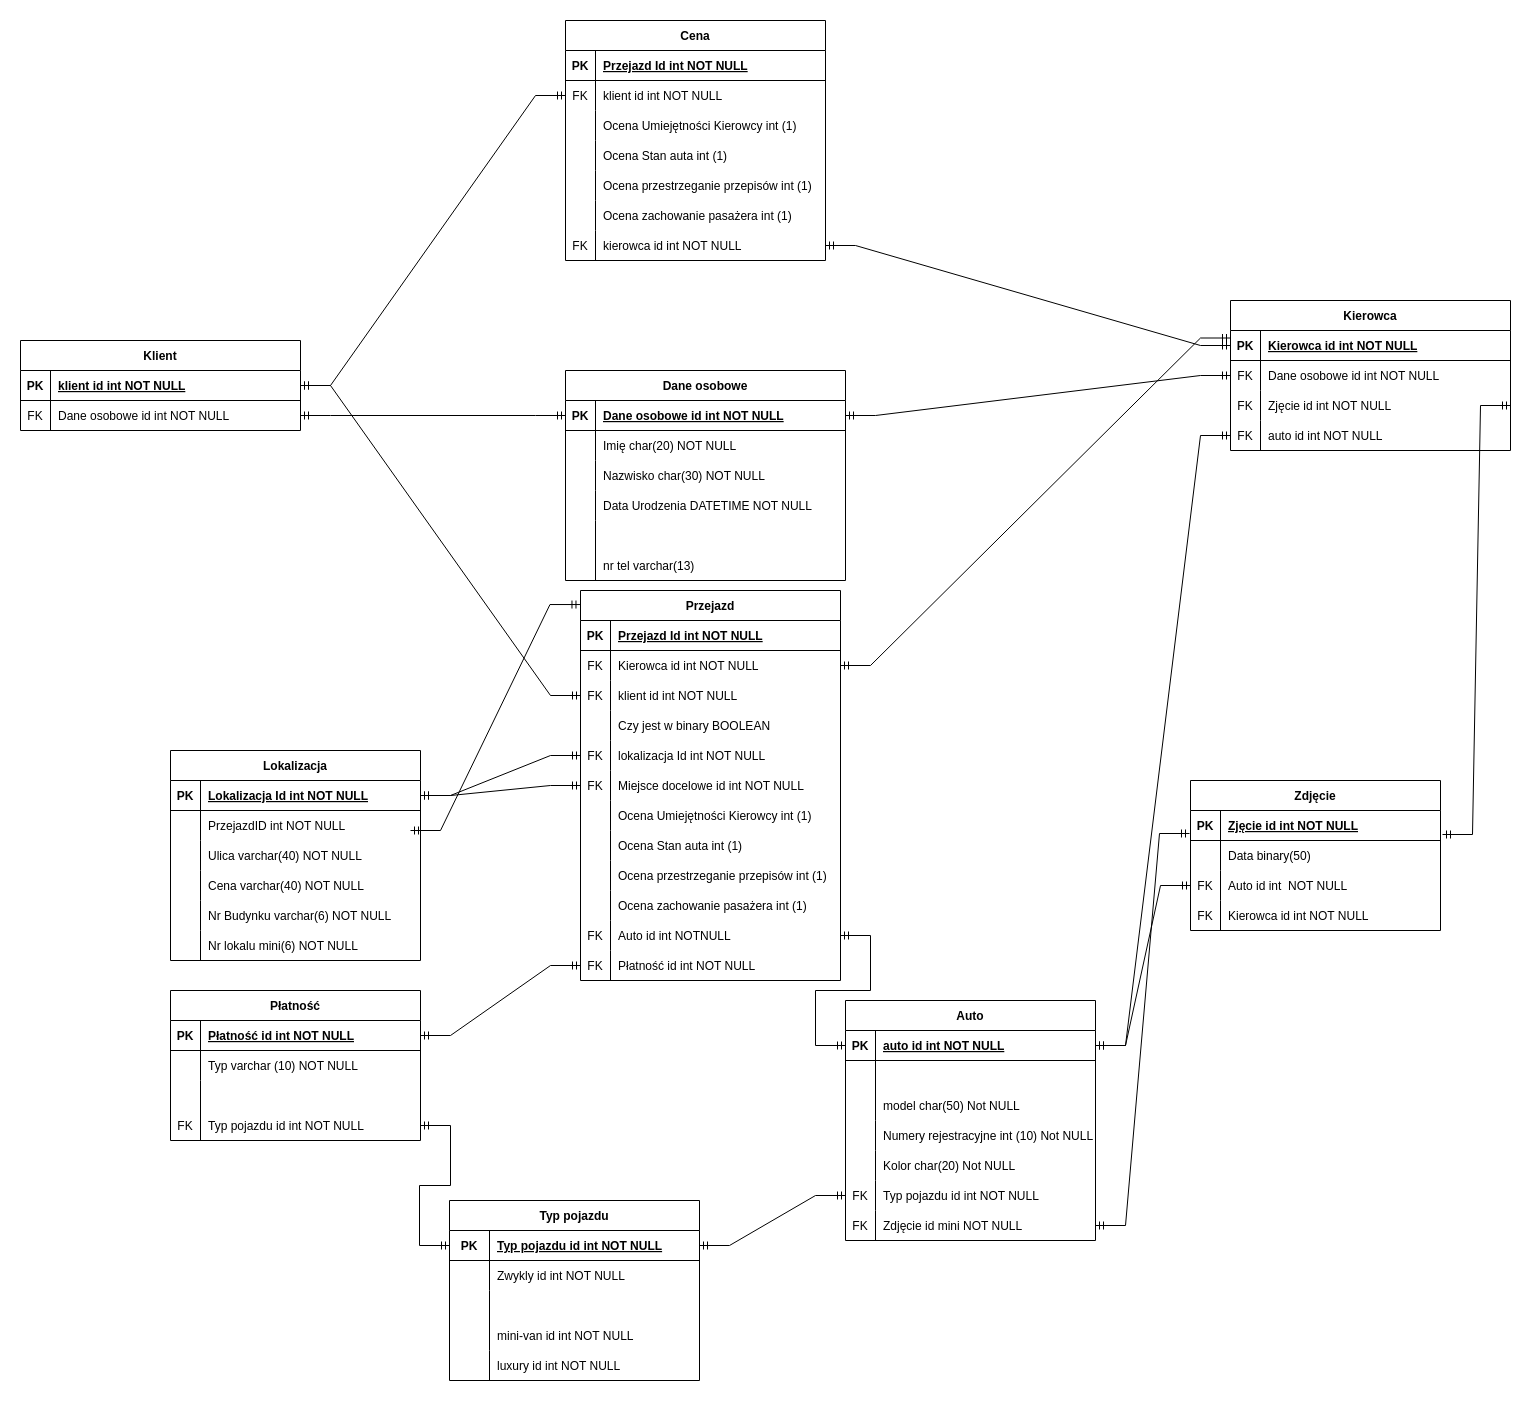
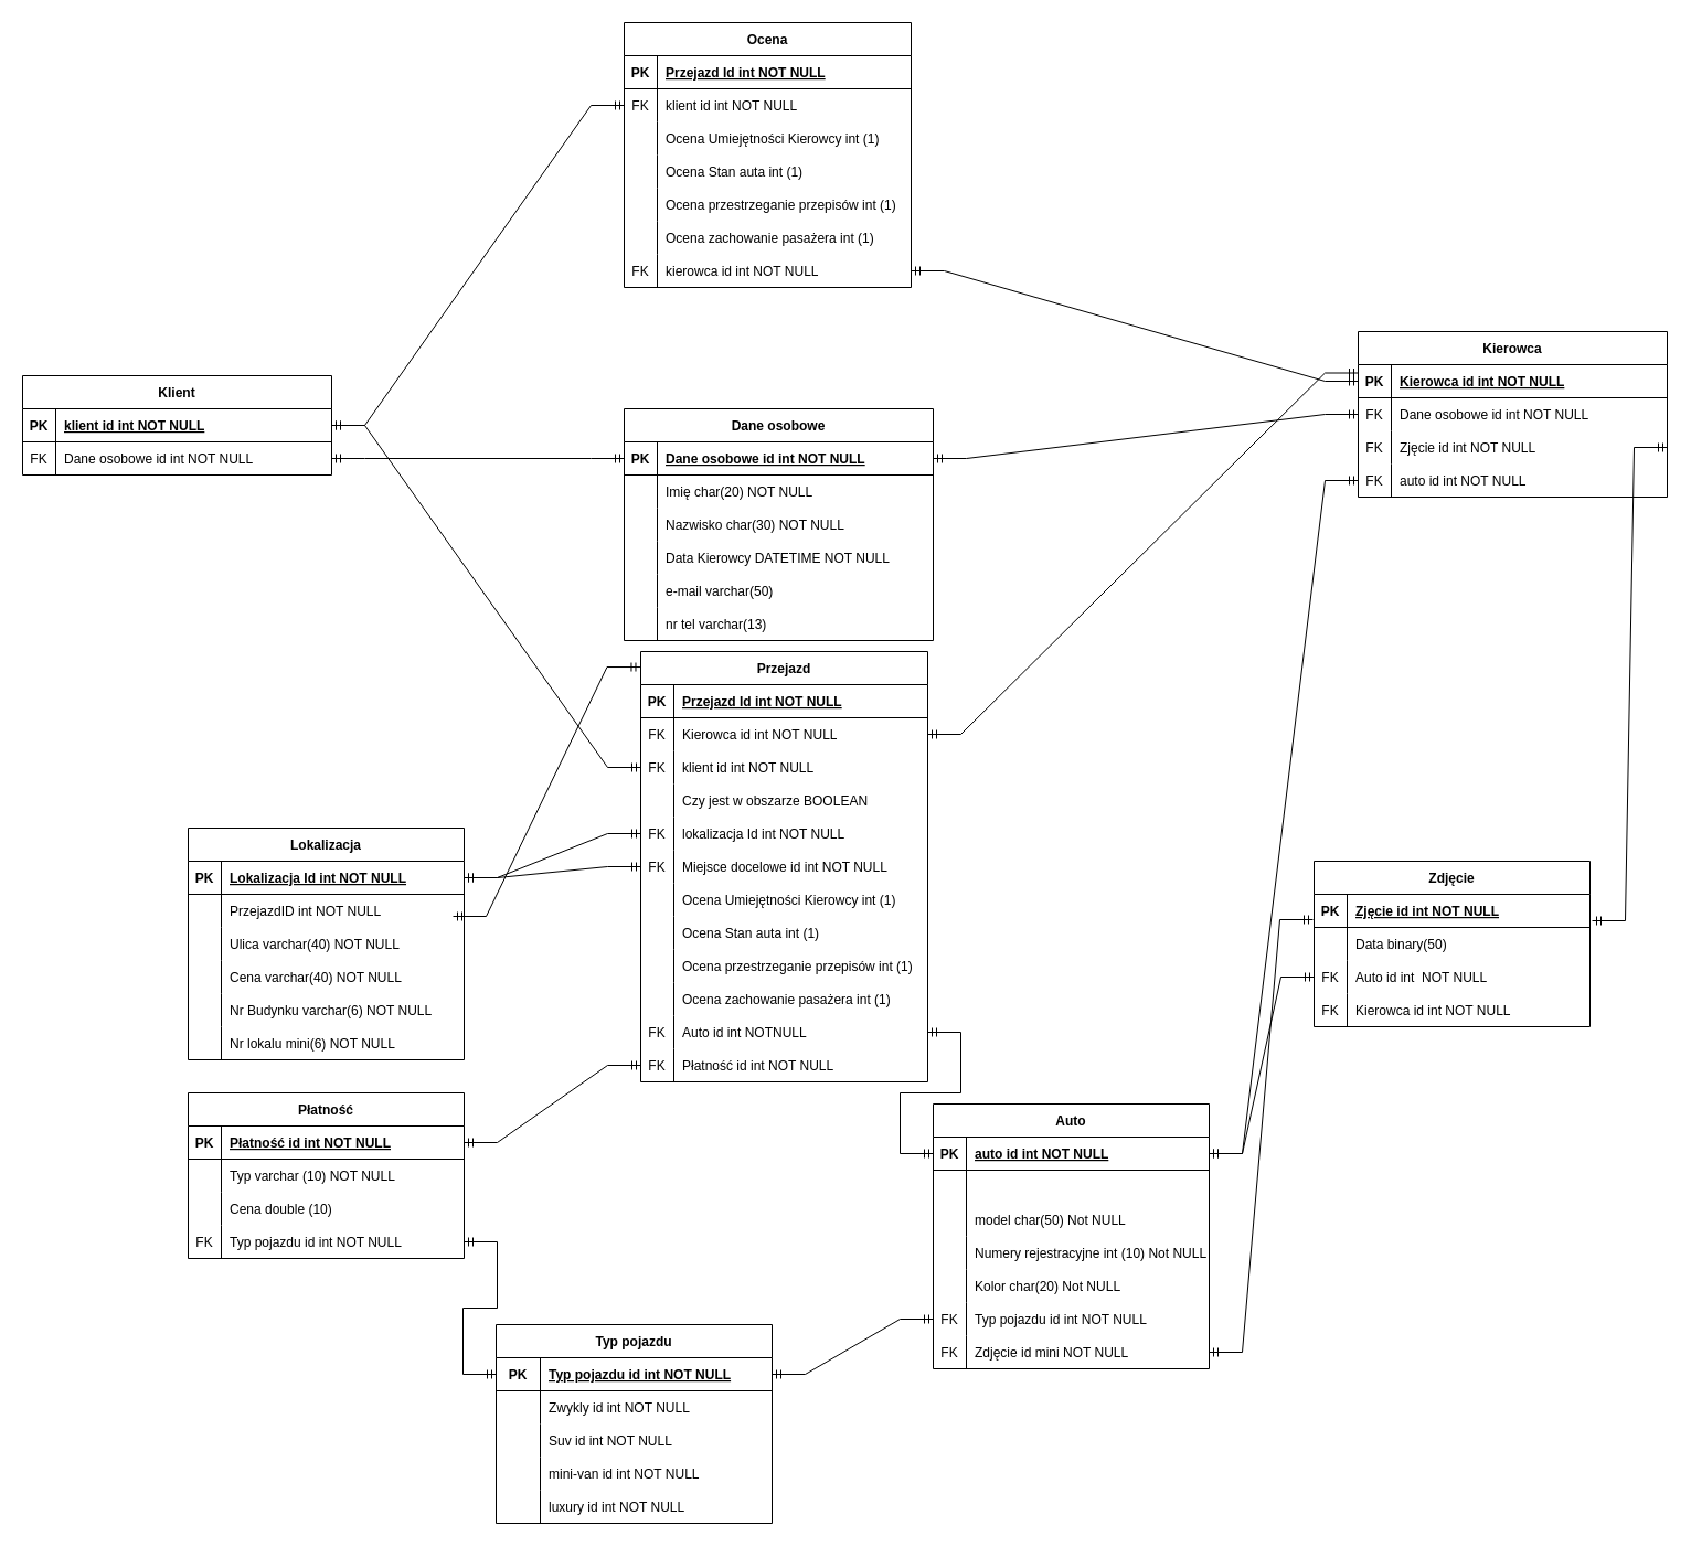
- <mxCell id="142" value="Cena" style="shape=table;startSize=30;container=1;collapsible=1;childLayout=tableLayout;fixedRows=1;rowLines=0;fontStyle=1;align=center;resizeLast=1;" vertex="1" parent="1"><mxGeometry x="565" y="20" width="260" height="240" as="geometry" /></mxCell>
+ <mxCell id="142" value="Ocena" style="shape=table;startSize=30;container=1;collapsible=1;childLayout=tableLayout;fixedRows=1;rowLines=0;fontStyle=1;align=center;resizeLast=1;" vertex="1" parent="1"><mxGeometry x="565" y="20" width="260" height="240" as="geometry" /></mxCell>
- <mxCell id="128" value="Data Urodzenia DATETIME NOT NULL" style="shape=partialRectangle;overflow=hidden;connectable=0;fillColor=none;top=0;left=0;bottom=0;right=0;align=left;spacingLeft=6;" vertex="1" parent="126"><mxGeometry x="30" width="250" height="30" as="geometry"><mxRectangle width="250" height="30" as="alternateBounds" /></mxGeometry></mxCell>
+ <mxCell id="128" value="Data Kierowcy DATETIME NOT NULL" style="shape=partialRectangle;overflow=hidden;connectable=0;fillColor=none;top=0;left=0;bottom=0;right=0;align=left;spacingLeft=6;" vertex="1" parent="126"><mxGeometry x="30" width="250" height="30" as="geometry"><mxRectangle width="250" height="30" as="alternateBounds" /></mxGeometry></mxCell>
+ <mxCell id="131" value="e-mail varchar(50)" style="shape=partialRectangle;overflow=hidden;connectable=0;fillColor=none;top=0;left=0;bottom=0;right=0;align=left;spacingLeft=6;" vertex="1" parent="129"><mxGeometry x="30" width="250" height="30" as="geometry"><mxRectangle width="250" height="30" as="alternateBounds" /></mxGeometry></mxCell>
- <mxCell id="75" value="Czy jest w binary BOOLEAN" style="shape=partialRectangle;overflow=hidden;connectable=0;fillColor=none;top=0;left=0;bottom=0;right=0;align=left;spacingLeft=6;" vertex="1" parent="73"><mxGeometry x="30" width="230" height="30" as="geometry"><mxRectangle width="230" height="30" as="alternateBounds" /></mxGeometry></mxCell>
+ <mxCell id="75" value="Czy jest w obszarze BOOLEAN" style="shape=partialRectangle;overflow=hidden;connectable=0;fillColor=none;top=0;left=0;bottom=0;right=0;align=left;spacingLeft=6;" vertex="1" parent="73"><mxGeometry x="30" width="230" height="30" as="geometry"><mxRectangle width="230" height="30" as="alternateBounds" /></mxGeometry></mxCell>
+ <mxCell id="173" value="Cena double (10)" style="shape=partialRectangle;overflow=hidden;connectable=0;fillColor=none;top=0;left=0;bottom=0;right=0;align=left;spacingLeft=6;" vertex="1" parent="171"><mxGeometry x="30" width="220" height="30" as="geometry"><mxRectangle width="220" height="30" as="alternateBounds" /></mxGeometry></mxCell>
+ <mxCell id="188" value="Suv id int NOT NULL" style="shape=partialRectangle;overflow=hidden;connectable=0;fillColor=none;top=0;left=0;bottom=0;right=0;align=left;spacingLeft=6;" vertex="1" parent="186"><mxGeometry x="40" width="210" height="30" as="geometry"><mxRectangle width="210" height="30" as="alternateBounds" /></mxGeometry></mxCell>
